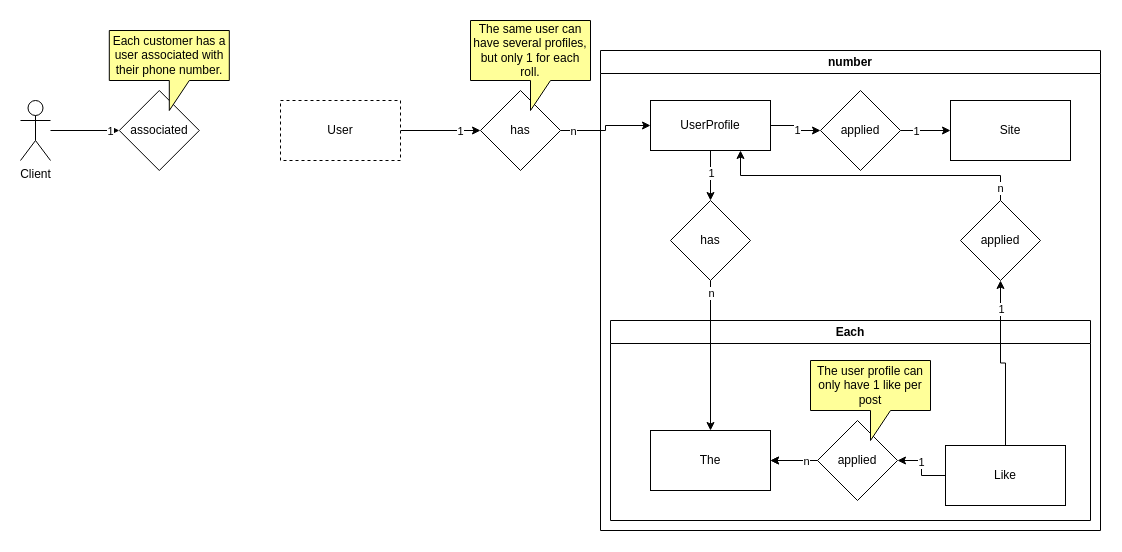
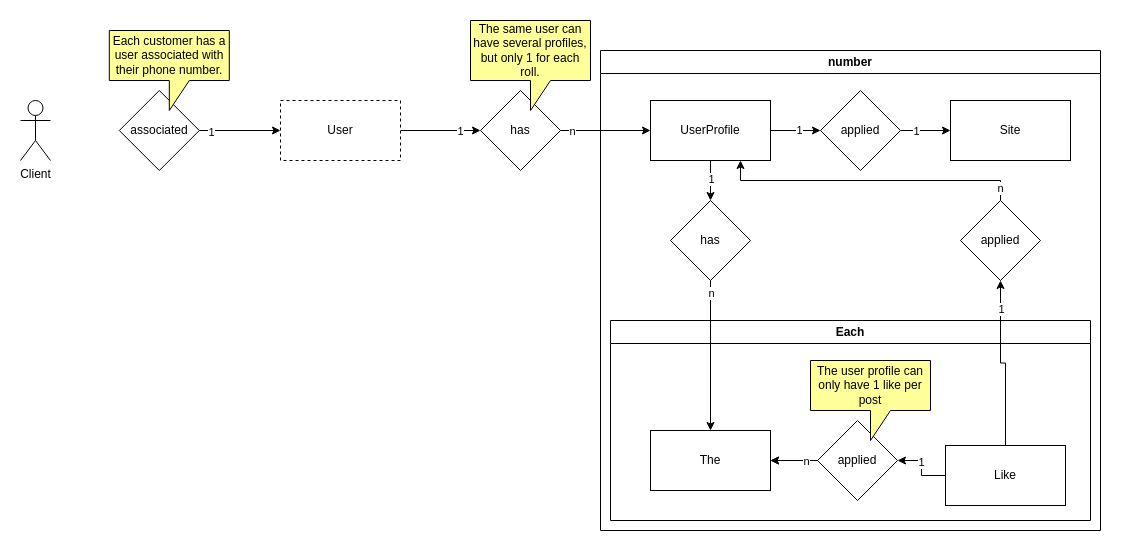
- <mxCell id="23" value="UserProfile" style="rounded=0;whiteSpace=wrap;html=1;" vertex="1" parent="8"><mxGeometry x="50" y="50" width="120" height="50" as="geometry" /></mxCell>
+ <mxCell id="23" value="UserProfile" style="rounded=0;whiteSpace=wrap;html=1;" vertex="1" parent="8"><mxGeometry x="50" y="50" width="120" height="60" as="geometry" /></mxCell>
- <mxCell id="2" style="edgeStyle=orthogonalEdgeStyle;rounded=0;orthogonalLoop=1;jettySize=auto;html=1;entryX=0;entryY=0.5;entryDx=0;entryDy=0;" edge="1" parent="1" source="4" target="38"><mxGeometry relative="1" as="geometry" /></mxCell>
- <mxCell id="3" value="1" style="edgeLabel;html=1;align=center;verticalAlign=middle;resizable=0;points=[];" connectable="0" vertex="1" parent="2"><mxGeometry x="0.707" relative="1" as="geometry"><mxPoint as="offset" /></mxGeometry></mxCell>
+ <mxCell id="36" style="edgeStyle=orthogonalEdgeStyle;rounded=0;orthogonalLoop=1;jettySize=auto;html=1;exitX=1;exitY=0.5;exitDx=0;exitDy=0;" edge="1" parent="1" source="38" target="7"><mxGeometry relative="1" as="geometry" /></mxCell>
+ <mxCell id="37" value="1" style="edgeLabel;html=1;align=center;verticalAlign=middle;resizable=0;points=[];" connectable="0" vertex="1" parent="36"><mxGeometry x="-0.706" y="-1" relative="1" as="geometry"><mxPoint as="offset" /></mxGeometry></mxCell>
